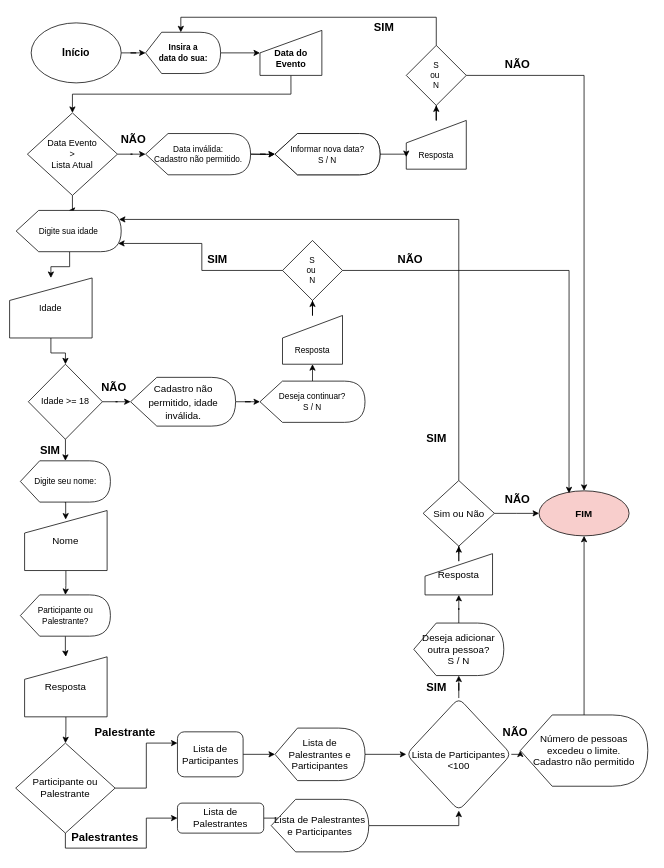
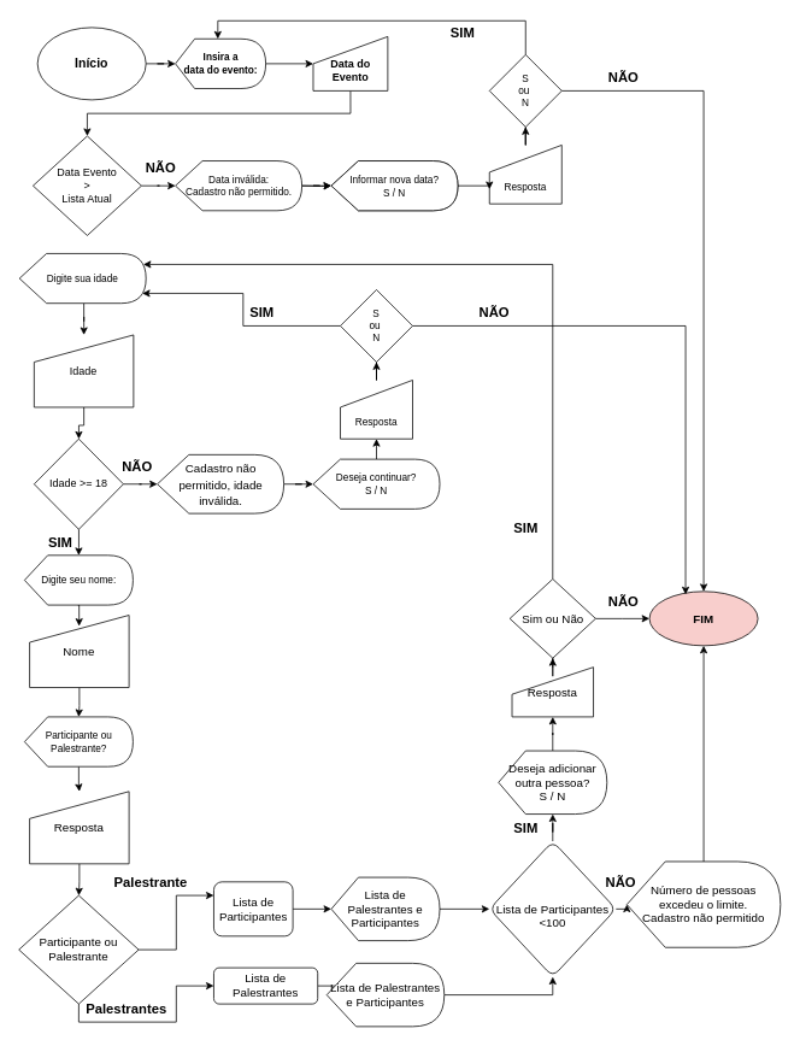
- <mxCell id="58" value="&lt;b style=&quot;font-size: 11px;&quot;&gt;Insira a &lt;br style=&quot;font-size: 11px;&quot;&gt;data do sua:&lt;/b&gt;" style="shape=display;whiteSpace=wrap;html=1;align=center;size=0.214;fontSize=11;" vertex="1" parent="1"><mxGeometry x="193.5" y="42.5" width="100" height="55" as="geometry" /></mxCell>
+ <mxCell id="58" value="&lt;b style=&quot;font-size: 11px;&quot;&gt;Insira a &lt;br style=&quot;font-size: 11px;&quot;&gt;data do evento:&lt;/b&gt;" style="shape=display;whiteSpace=wrap;html=1;align=center;size=0.214;fontSize=11;" vertex="1" parent="1"><mxGeometry x="193.5" y="42.5" width="100" height="55" as="geometry" /></mxCell>
- <mxCell id="7" style="edgeStyle=orthogonalEdgeStyle;rounded=0;orthogonalLoop=1;jettySize=auto;html=1;exitX=0.5;exitY=1;exitDx=0;exitDy=0;fontSize=11;" edge="1" parent="1" source="8" target="66"><mxGeometry relative="1" as="geometry" /></mxCell>
- <mxCell id="15" value="Idade" style="shape=manualInput;whiteSpace=wrap;html=1;" parent="1" vertex="1"><mxGeometry x="12.25" y="370" width="110" height="80" as="geometry" /></mxCell>
+ <mxCell id="15" value="Idade" style="shape=manualInput;whiteSpace=wrap;html=1;" parent="1" vertex="1"><mxGeometry x="37.25" y="370" width="110" height="80" as="geometry" /></mxCell>
